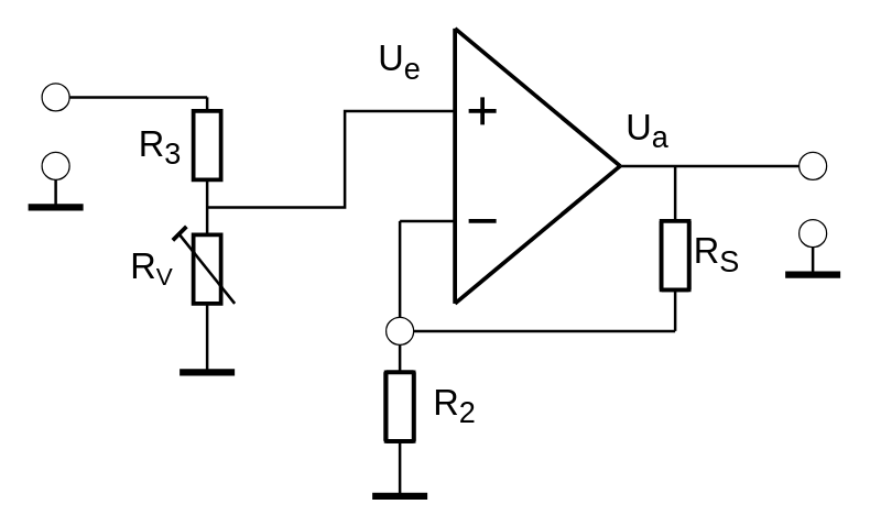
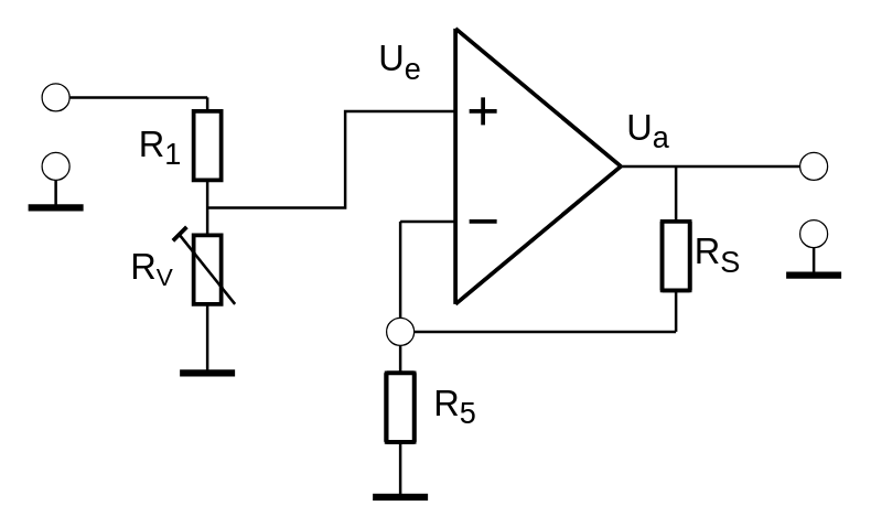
- <mxCell id="55" value="&lt;font color=&quot;#000000&quot;&gt;&lt;span style=&quot;font-size: 26px;&quot;&gt;R&lt;sub&gt;3&lt;/sub&gt;&lt;/span&gt;&lt;/font&gt;" style="text;html=1;strokeColor=none;fillColor=none;align=center;verticalAlign=middle;whiteSpace=wrap;rounded=0;" vertex="1" parent="1"><mxGeometry x="86" y="92" width="60" height="30" as="geometry" /></mxCell>
+ <mxCell id="55" value="&lt;font color=&quot;#000000&quot;&gt;&lt;span style=&quot;font-size: 26px;&quot;&gt;R&lt;sub&gt;1&lt;/sub&gt;&lt;/span&gt;&lt;/font&gt;" style="text;html=1;strokeColor=none;fillColor=none;align=center;verticalAlign=middle;whiteSpace=wrap;rounded=0;" vertex="1" parent="1"><mxGeometry x="86" y="92" width="60" height="30" as="geometry" /></mxCell>
- <mxCell id="31" value="&lt;font color=&quot;#000000&quot;&gt;&lt;span style=&quot;font-size: 26px;&quot;&gt;R&lt;sub&gt;2&lt;/sub&gt;&lt;/span&gt;&lt;/font&gt;" style="text;html=1;strokeColor=none;fillColor=none;align=center;verticalAlign=middle;whiteSpace=wrap;rounded=0;" parent="1" vertex="1"><mxGeometry x="300" y="280" width="60" height="30" as="geometry" /></mxCell>
+ <mxCell id="31" value="&lt;font color=&quot;#000000&quot;&gt;&lt;span style=&quot;font-size: 26px;&quot;&gt;R&lt;sub&gt;5&lt;/sub&gt;&lt;/span&gt;&lt;/font&gt;" style="text;html=1;strokeColor=none;fillColor=none;align=center;verticalAlign=middle;whiteSpace=wrap;rounded=0;" parent="1" vertex="1"><mxGeometry x="300" y="280" width="60" height="30" as="geometry" /></mxCell>
